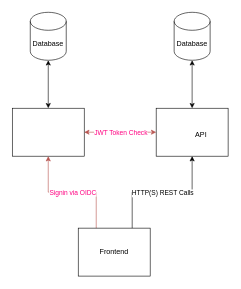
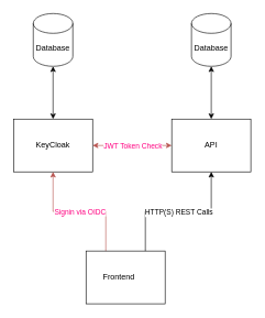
+ <mxCell id="3" value="KeyCloak" style="text;html=1;align=center;verticalAlign=middle;whiteSpace=wrap;rounded=0;" vertex="1" parent="1"><mxGeometry x="50" y="205" width="60" height="30" as="geometry" /></mxCell>
- <mxCell id="7" value="API" style="text;html=1;align=center;verticalAlign=middle;whiteSpace=wrap;rounded=0;" vertex="1" parent="1"><mxGeometry x="305" y="210" width="60" height="30" as="geometry" /></mxCell>
+ <mxCell id="7" value="API" style="text;html=1;align=center;verticalAlign=middle;whiteSpace=wrap;rounded=0;" vertex="1" parent="1"><mxGeometry x="290" y="205" width="60" height="30" as="geometry" /></mxCell>
- <mxCell id="13" value="Frontend" style="text;html=1;align=center;verticalAlign=middle;whiteSpace=wrap;rounded=0;" vertex="1" parent="1"><mxGeometry x="160" y="405" width="60" height="30" as="geometry" /></mxCell>
+ <mxCell id="13" value="Frontend" style="text;html=1;align=center;verticalAlign=middle;whiteSpace=wrap;rounded=0;" vertex="1" parent="1"><mxGeometry x="150" y="405" width="60" height="30" as="geometry" /></mxCell>
